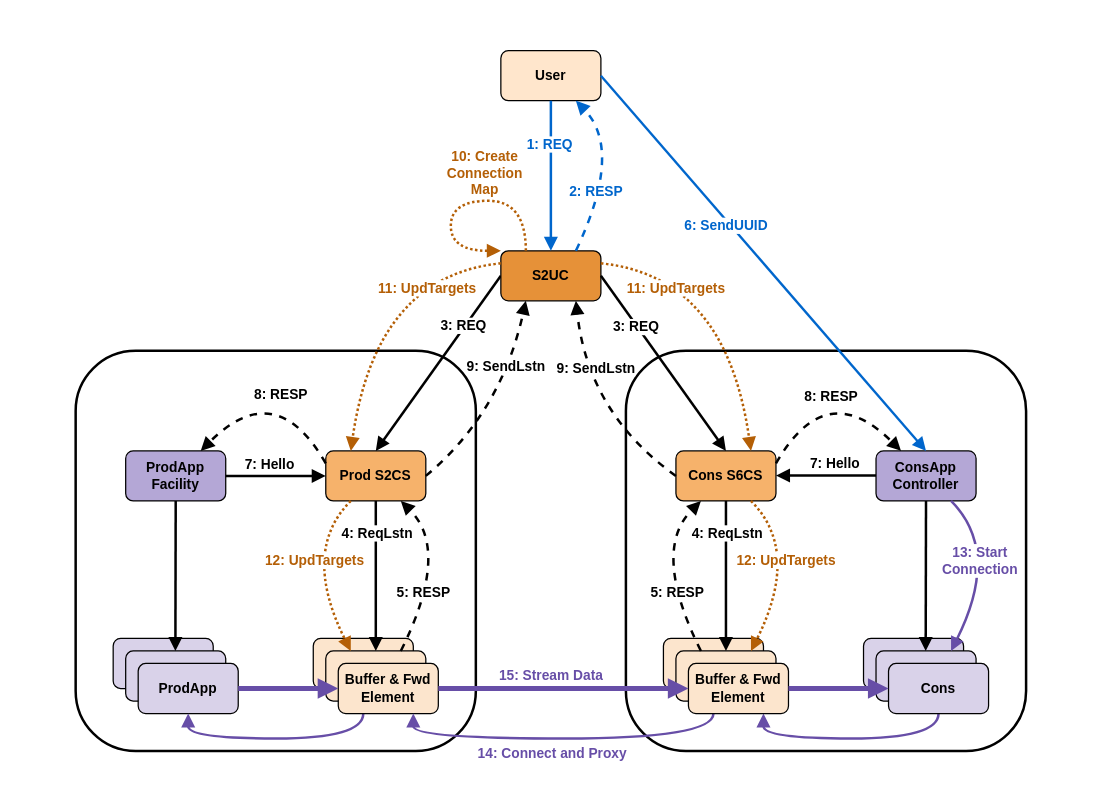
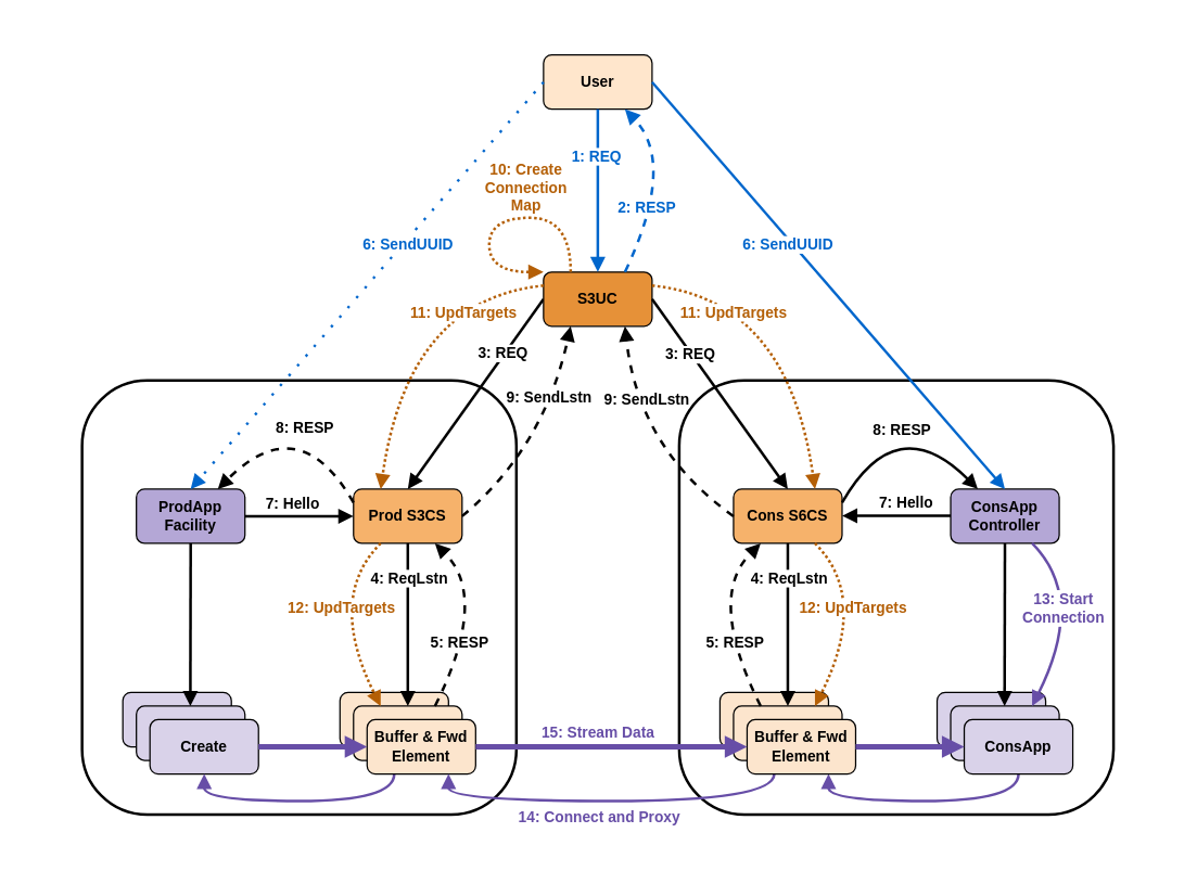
- <mxCell id="14" value="&lt;b style=&quot;font-size: 11px;&quot;&gt;S2UC&lt;/b&gt;" style="rounded=1;whiteSpace=wrap;html=1;fontSize=11;fillColor=#e69138ff;" parent="1" vertex="1"><mxGeometry x="400" y="200" width="80" height="40" as="geometry" /></mxCell>
+ <mxCell id="14" value="&lt;b style=&quot;font-size: 11px;&quot;&gt;S3UC&lt;/b&gt;" style="rounded=1;whiteSpace=wrap;html=1;fontSize=11;fillColor=#e69138ff;" parent="1" vertex="1"><mxGeometry x="400" y="200" width="80" height="40" as="geometry" /></mxCell>
+ <mxCell id="70" value="&lt;b&gt;6: SendUUID&lt;/b&gt;" style="orthogonalLoop=1;jettySize=auto;endArrow=block;endFill=1;strokeWidth=1.9;horizontal=1;verticalAlign=middle;labelBorderColor=none;fontFamily=Helvetica;html=1;labelPosition=center;verticalLabelPosition=middle;align=center;exitX=0;exitY=0.5;exitDx=0;exitDy=0;entryX=0.5;entryY=0;entryDx=0;entryDy=0;dashed=1;dashPattern=1 4;curved=1;strokeColor=#0066CC;fontColor=#0066CC;" parent="1" source="63" target="4" edge="1"><mxGeometry x="-0.213" y="3" relative="1" as="geometry"><mxPoint as="offset" /><mxPoint x="310" y="130" as="sourcePoint" /><mxPoint x="190" y="190" as="targetPoint" /><Array as="points" /></mxGeometry></mxCell>
- <mxCell id="52" style="orthogonalLoop=1;jettySize=auto;html=1;endArrow=block;endFill=1;strokeWidth=2;dashed=1;entryX=0.25;entryY=0;entryDx=0;entryDy=0;exitX=1;exitY=0.25;exitDx=0;exitDy=0;curved=1;" parent="1" source="30" target="31" edge="1"><mxGeometry relative="1" as="geometry"><mxPoint x="620" y="350" as="sourcePoint" /><mxPoint x="740" y="360" as="targetPoint" /><Array as="points"><mxPoint x="660" y="300" /></Array></mxGeometry></mxCell>
+ <mxCell id="52" style="orthogonalLoop=1;jettySize=auto;html=1;endArrow=block;endFill=1;strokeWidth=2;dashed=0;entryX=0.25;entryY=0;entryDx=0;entryDy=0;exitX=1;exitY=0.25;exitDx=0;exitDy=0;curved=1;" parent="1" source="30" target="31" edge="1"><mxGeometry relative="1" as="geometry"><mxPoint x="620" y="350" as="sourcePoint" /><mxPoint x="740" y="360" as="targetPoint" /><Array as="points"><mxPoint x="660" y="300" /></Array></mxGeometry></mxCell>
- <mxCell id="3" value="&lt;b style=&quot;font-size: 11px;&quot;&gt;Prod S2CS&lt;/b&gt;" style="rounded=1;whiteSpace=wrap;html=1;fillColor=#f6b26bff;fontSize=11;" parent="1" vertex="1"><mxGeometry x="260" y="360" width="80" height="40" as="geometry" /></mxCell>
+ <mxCell id="3" value="&lt;b style=&quot;font-size: 11px;&quot;&gt;Prod S3CS&lt;/b&gt;" style="rounded=1;whiteSpace=wrap;html=1;fillColor=#f6b26bff;fontSize=11;" parent="1" vertex="1"><mxGeometry x="260" y="360" width="80" height="40" as="geometry" /></mxCell>
- <mxCell id="7" value="&lt;b style=&quot;font-size: 11px;&quot;&gt;ProdApp&lt;/b&gt;" style="rounded=1;whiteSpace=wrap;html=1;fillColor=#d9d2e9ff;fontSize=11;" parent="1" vertex="1"><mxGeometry x="110" y="530" width="80" height="40" as="geometry" /></mxCell>
+ <mxCell id="7" value="&lt;b style=&quot;font-size: 11px;&quot;&gt;Create&lt;/b&gt;" style="rounded=1;whiteSpace=wrap;html=1;fillColor=#d9d2e9ff;fontSize=11;" parent="1" vertex="1"><mxGeometry x="110" y="530" width="80" height="40" as="geometry" /></mxCell>
- <mxCell id="35" value="&lt;b style=&quot;font-size: 11px;&quot;&gt;Cons&lt;/b&gt;" style="rounded=1;whiteSpace=wrap;html=1;fillColor=#d9d2e9ff;fontSize=11;" parent="1" vertex="1"><mxGeometry x="710" y="530" width="80" height="40" as="geometry" /></mxCell>
+ <mxCell id="35" value="&lt;b style=&quot;font-size: 11px;&quot;&gt;ConsApp&lt;/b&gt;" style="rounded=1;whiteSpace=wrap;html=1;fillColor=#d9d2e9ff;fontSize=11;" parent="1" vertex="1"><mxGeometry x="710" y="530" width="80" height="40" as="geometry" /></mxCell>
